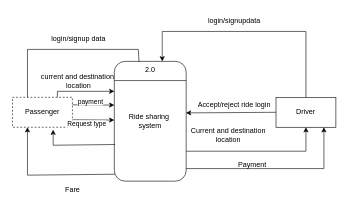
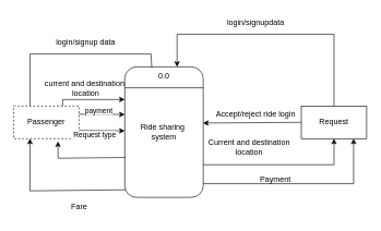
- <mxCell id="5" value="2.0" style="text;html=1;align=center;verticalAlign=middle;whiteSpace=wrap;rounded=0;" vertex="1" parent="2"><mxGeometry x="30" width="60" height="30" as="geometry" /></mxCell>
+ <mxCell id="5" value="0.0" style="text;html=1;align=center;verticalAlign=middle;whiteSpace=wrap;rounded=0;" vertex="1" parent="2"><mxGeometry x="30" width="60" height="30" as="geometry" /></mxCell>
- <mxCell id="15" value="Driver" style="html=1;dashed=0;whiteSpace=wrap;" vertex="1" parent="1"><mxGeometry x="460" y="162" width="100" height="50" as="geometry" /></mxCell>
+ <mxCell id="15" value="Request" style="html=1;dashed=0;whiteSpace=wrap;" vertex="1" parent="1"><mxGeometry x="460" y="162" width="100" height="50" as="geometry" /></mxCell>
